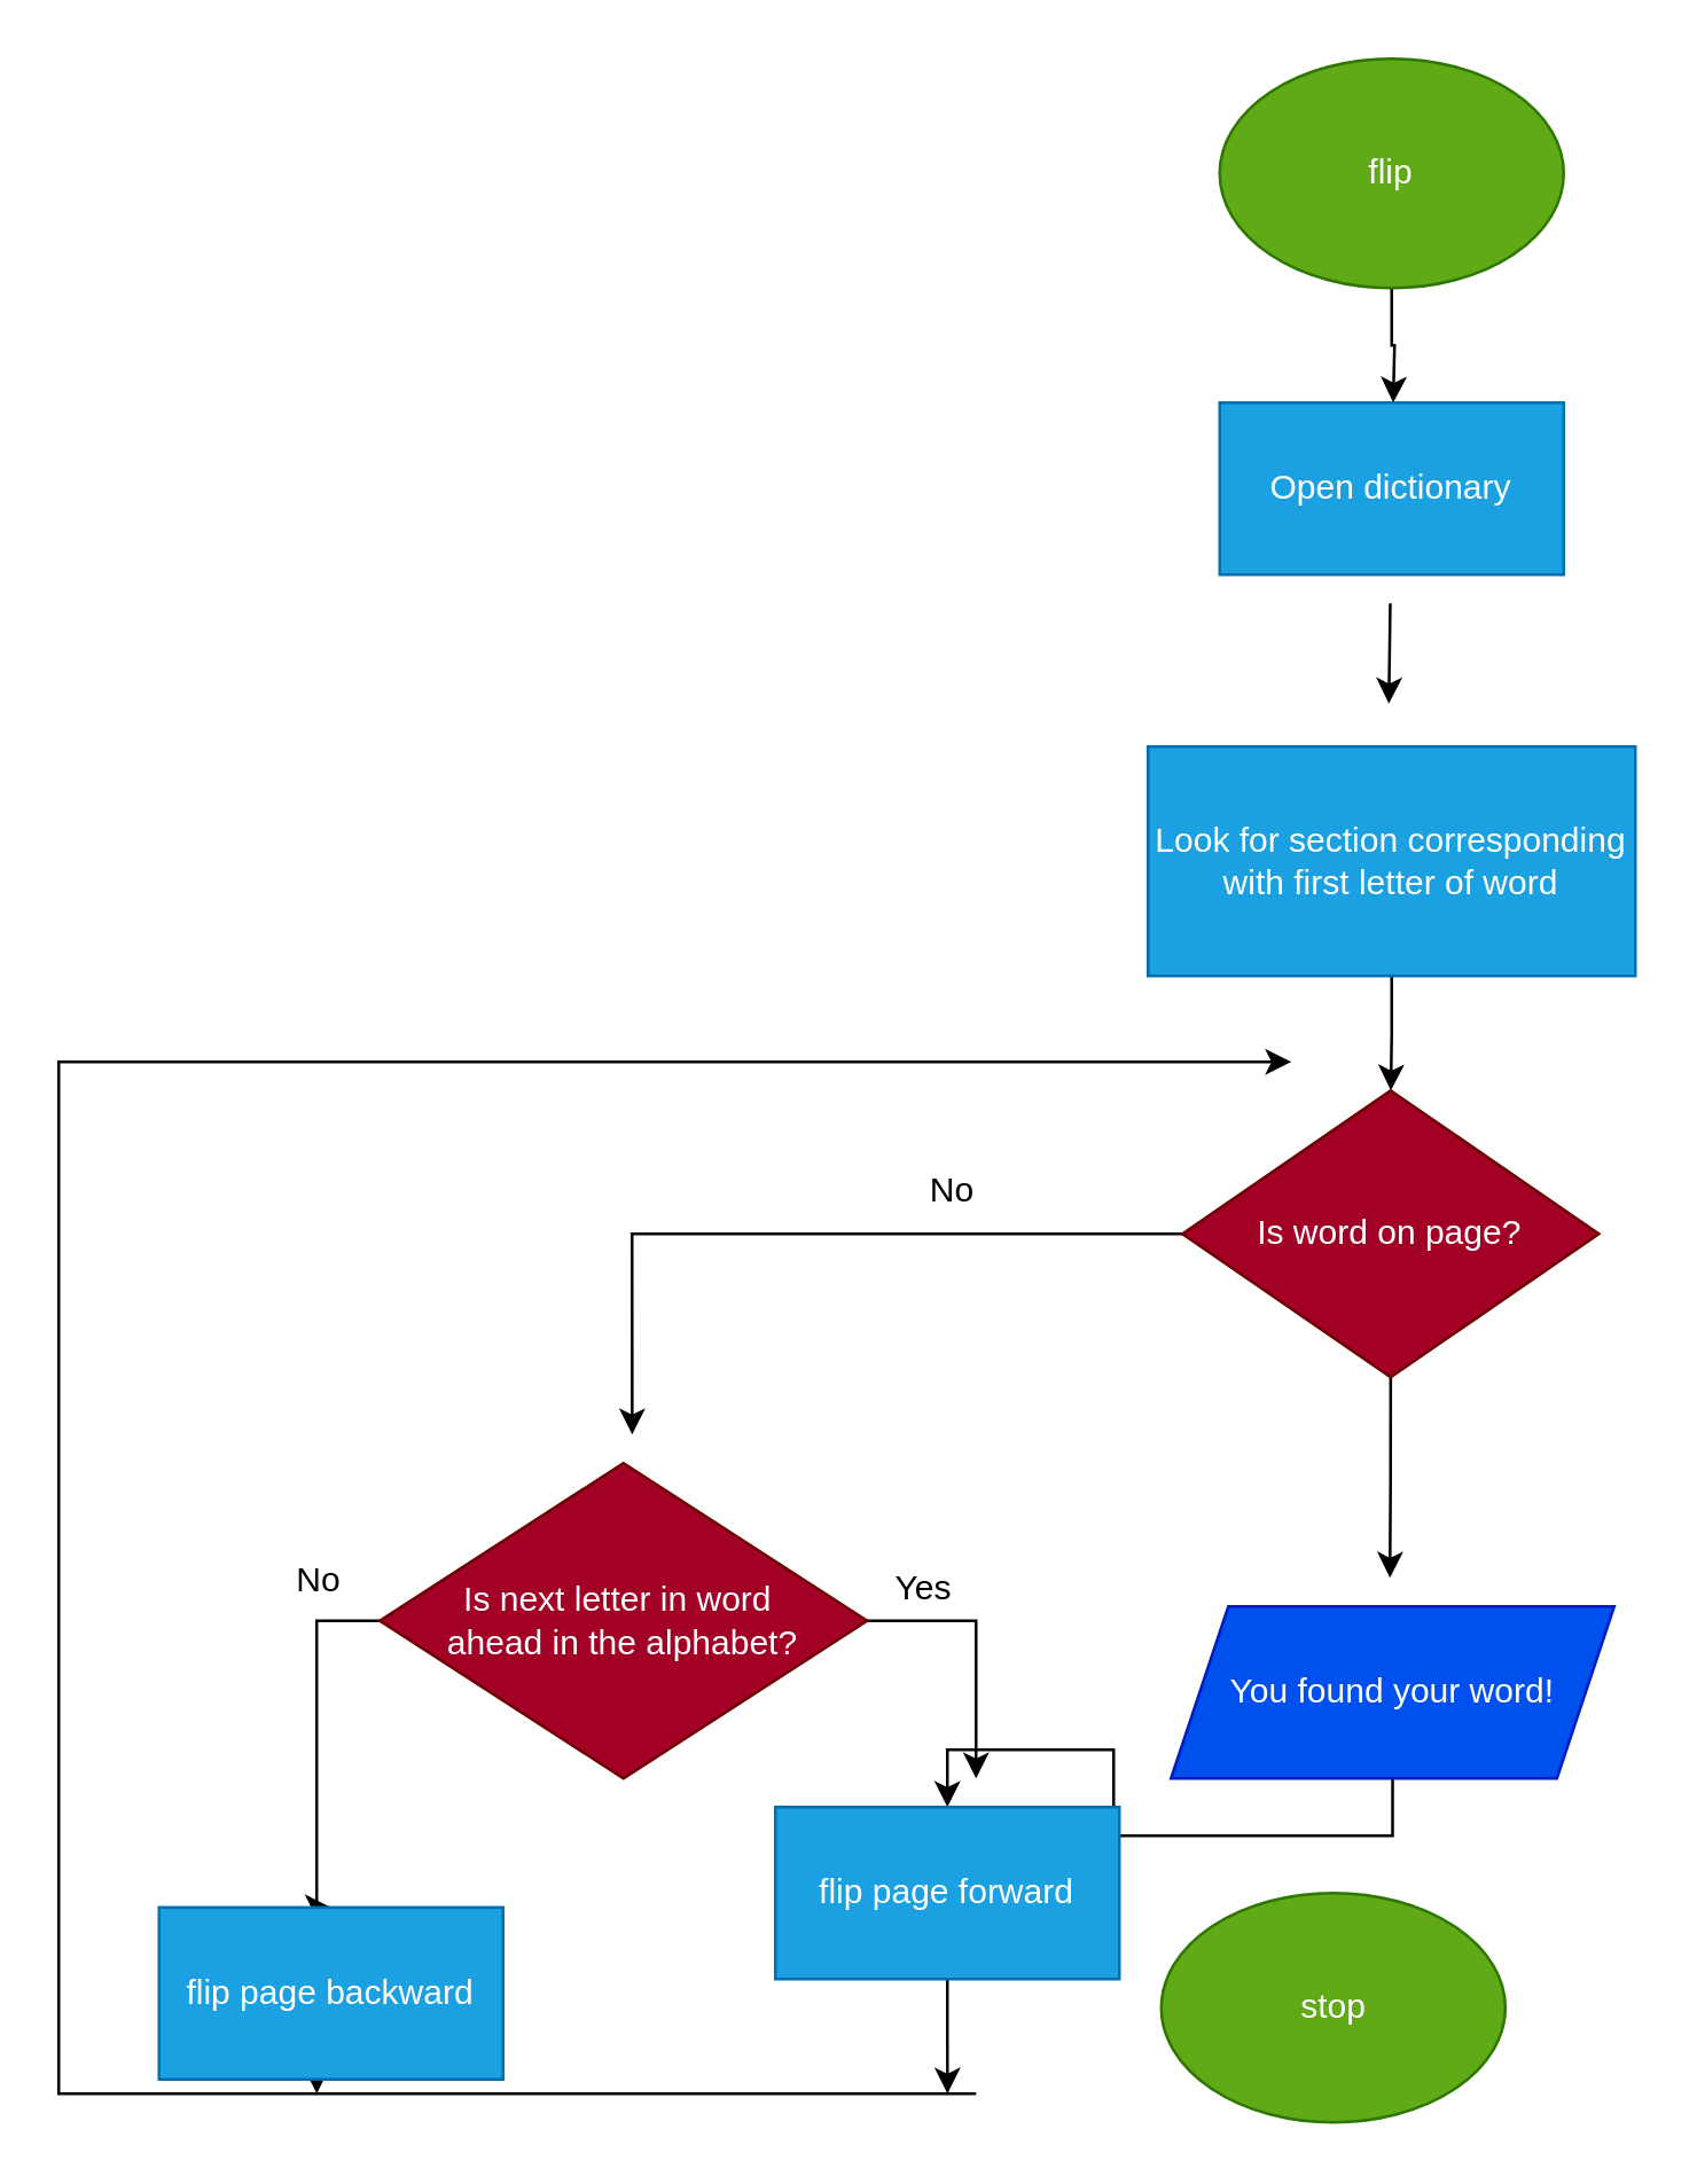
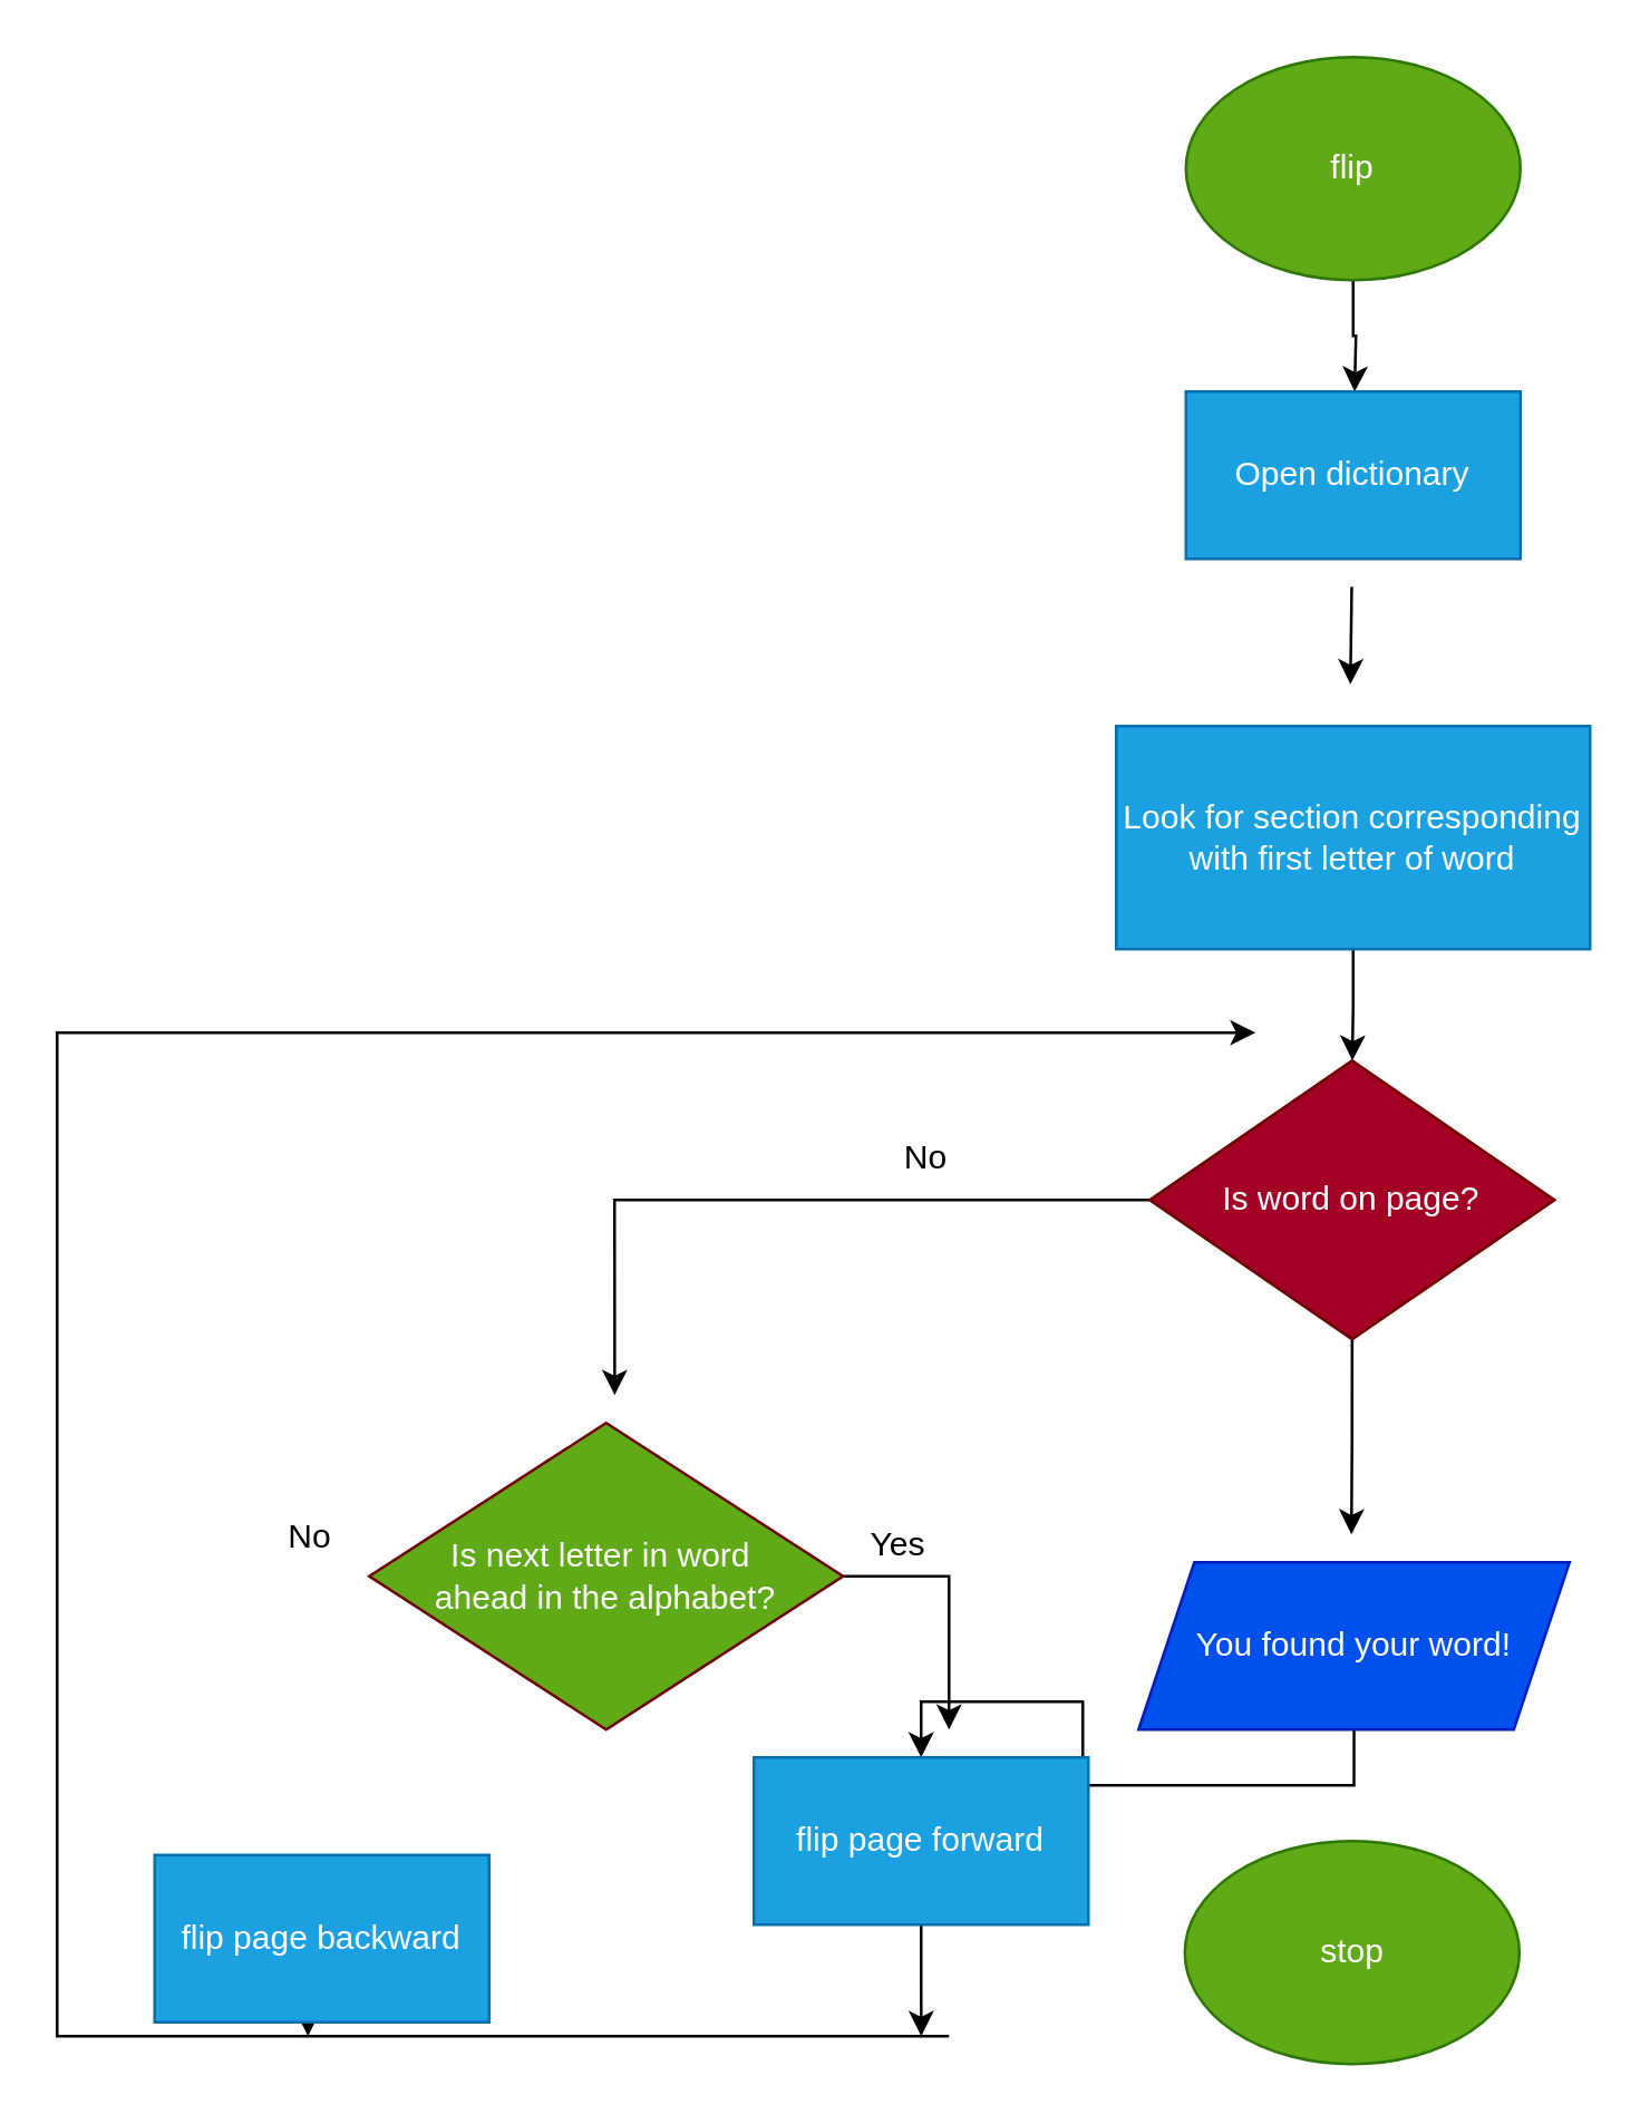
- <mxCell id="16" value="Is next letter in word&amp;nbsp;&lt;div&gt;ahead in the alphabet?&lt;/div&gt;" style="rhombus;whiteSpace=wrap;html=1;fillColor=#a20025;fontColor=#ffffff;strokeColor=#6F0000;" vertex="1" parent="1"><mxGeometry x="132" y="510" width="170" height="110" as="geometry" /></mxCell>
+ <mxCell id="16" value="Is next letter in word&amp;nbsp;&lt;div&gt;ahead in the alphabet?&lt;/div&gt;" style="rhombus;whiteSpace=wrap;html=1;fillColor=#60a917;fontColor=#ffffff;strokeColor=#6F0000;" vertex="1" parent="1"><mxGeometry x="132" y="510" width="170" height="110" as="geometry" /></mxCell>
- <mxCell id="15" style="edgeStyle=orthogonalEdgeStyle;rounded=0;orthogonalLoop=1;jettySize=auto;html=1;exitX=0;exitY=0.5;exitDx=0;exitDy=0;entryX=0.5;entryY=0;entryDx=0;entryDy=0;" edge="1" parent="1" source="16" target="21"><mxGeometry relative="1" as="geometry"><mxPoint x="90" y="564.957" as="targetPoint" /><Array as="points"><mxPoint x="110" y="565" /></Array></mxGeometry></mxCell>
- <mxCell id="13" value="stop" style="ellipse;whiteSpace=wrap;html=1;fillColor=#60a917;fontColor=#ffffff;strokeColor=#2D7600;" vertex="1" parent="1"><mxGeometry x="404.631" y="660" width="120" height="80" as="geometry" /></mxCell>
+ <mxCell id="13" value="stop" style="ellipse;whiteSpace=wrap;html=1;fillColor=#60a917;fontColor=#ffffff;strokeColor=#2D7600;" vertex="1" parent="1"><mxGeometry x="424.631" y="660" width="120" height="80" as="geometry" /></mxCell>
